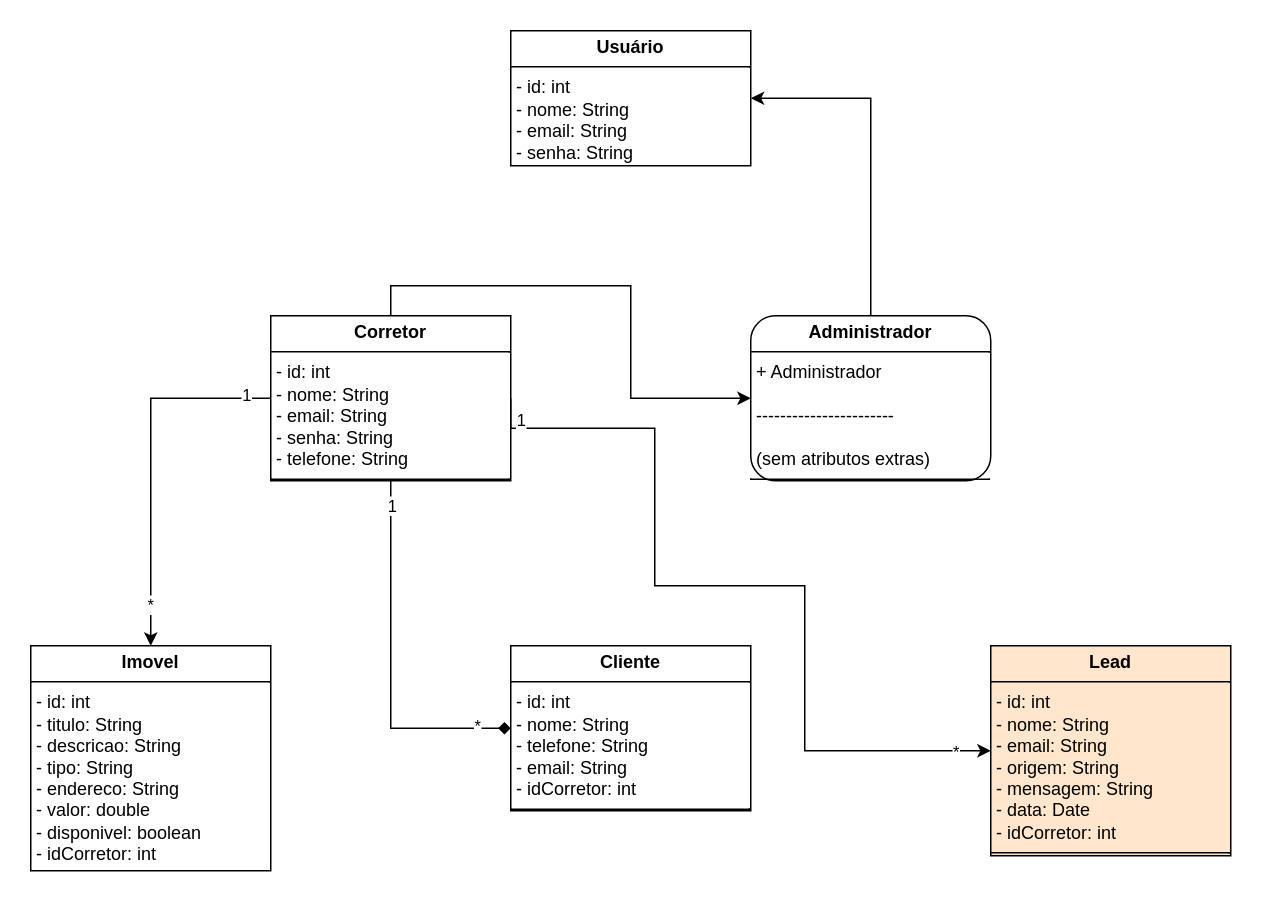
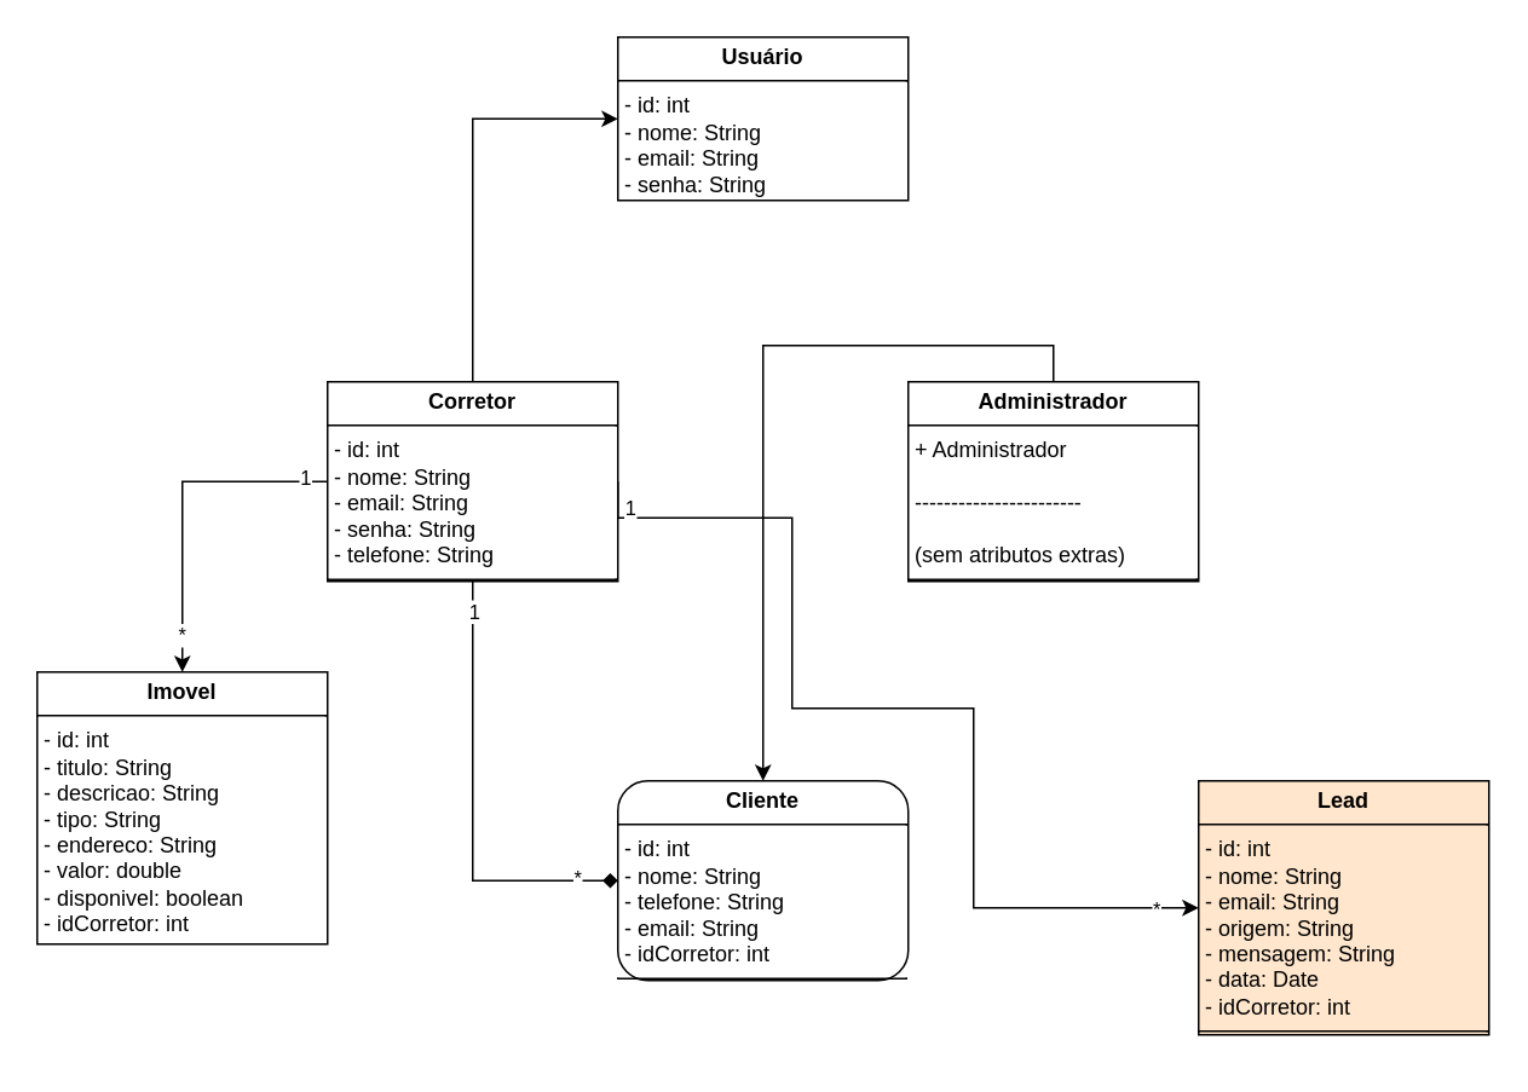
- <mxCell id="17" style="edgeStyle=orthogonalEdgeStyle;rounded=0;orthogonalLoop=1;jettySize=auto;html=1;exitX=0.5;exitY=0;exitDx=0;exitDy=0;entryX=1;entryY=0.5;entryDx=0;entryDy=0;" edge="1" parent="1" source="18" target="16"><mxGeometry relative="1" as="geometry" /></mxCell>
+ <mxCell id="17" style="edgeStyle=orthogonalEdgeStyle;rounded=0;orthogonalLoop=1;jettySize=auto;html=1;exitX=0.5;exitY=0;exitDx=0;exitDy=0;" edge="1" parent="1" source="18" target="14"><mxGeometry relative="1" as="geometry" /></mxCell>
- <mxCell id="3" style="edgeStyle=orthogonalEdgeStyle;rounded=0;orthogonalLoop=1;jettySize=auto;html=1;exitX=0.5;exitY=0;exitDx=0;exitDy=0;" edge="1" parent="1" source="13" target="18"><mxGeometry relative="1" as="geometry" /></mxCell>
+ <mxCell id="3" style="edgeStyle=orthogonalEdgeStyle;rounded=0;orthogonalLoop=1;jettySize=auto;html=1;exitX=0.5;exitY=0;exitDx=0;exitDy=0;entryX=0;entryY=0.5;entryDx=0;entryDy=0;" edge="1" parent="1" source="13" target="16"><mxGeometry relative="1" as="geometry" /></mxCell>
- <mxCell id="18" value="&lt;p style=&quot;margin:0px;margin-top:4px;text-align:center;&quot;&gt;&lt;b&gt;Administrador&lt;/b&gt;&lt;/p&gt;&lt;hr size=&quot;1&quot; style=&quot;border-style:solid;&quot;&gt;&lt;p style=&quot;margin:0px;margin-left:4px;&quot;&gt;+ Administrador&lt;/p&gt;&lt;p style=&quot;margin:0px;margin-left:4px;&quot;&gt;&lt;br&gt;&lt;/p&gt;&lt;p style=&quot;margin:0px;margin-left:4px;&quot;&gt;-----------------------&lt;/p&gt;&lt;p style=&quot;margin:0px;margin-left:4px;&quot;&gt;&lt;br&gt;&lt;/p&gt;&lt;p style=&quot;margin:0px;margin-left:4px;&quot;&gt;(sem atributos extras)&lt;/p&gt;&lt;hr size=&quot;1&quot; style=&quot;border-style:solid;&quot;&gt;&lt;p style=&quot;margin:0px;margin-left:4px;&quot;&gt;&lt;br&gt;&lt;/p&gt;" style="verticalAlign=top;align=left;overflow=fill;html=1;whiteSpace=wrap;rounded=1;" vertex="1" parent="1"><mxGeometry x="500" y="210" width="160" height="110" as="geometry" /></mxCell>
+ <mxCell id="18" value="&lt;p style=&quot;margin:0px;margin-top:4px;text-align:center;&quot;&gt;&lt;b&gt;Administrador&lt;/b&gt;&lt;/p&gt;&lt;hr size=&quot;1&quot; style=&quot;border-style:solid;&quot;&gt;&lt;p style=&quot;margin:0px;margin-left:4px;&quot;&gt;+ Administrador&lt;/p&gt;&lt;p style=&quot;margin:0px;margin-left:4px;&quot;&gt;&lt;br&gt;&lt;/p&gt;&lt;p style=&quot;margin:0px;margin-left:4px;&quot;&gt;-----------------------&lt;/p&gt;&lt;p style=&quot;margin:0px;margin-left:4px;&quot;&gt;&lt;br&gt;&lt;/p&gt;&lt;p style=&quot;margin:0px;margin-left:4px;&quot;&gt;(sem atributos extras)&lt;/p&gt;&lt;hr size=&quot;1&quot; style=&quot;border-style:solid;&quot;&gt;&lt;p style=&quot;margin:0px;margin-left:4px;&quot;&gt;&lt;br&gt;&lt;/p&gt;" style="verticalAlign=top;align=left;overflow=fill;html=1;whiteSpace=wrap;" vertex="1" parent="1"><mxGeometry x="500" y="210" width="160" height="110" as="geometry" /></mxCell>
- <mxCell id="14" value="&lt;p style=&quot;margin:0px;margin-top:4px;text-align:center;&quot;&gt;&lt;b&gt;Cliente&lt;/b&gt;&lt;/p&gt;&lt;hr size=&quot;1&quot; style=&quot;border-style:solid;&quot;&gt;&lt;p style=&quot;margin:0px;margin-left:4px;&quot;&gt;- id: int&lt;/p&gt;&lt;p style=&quot;margin:0px;margin-left:4px;&quot;&gt;- nome: String&lt;/p&gt;&lt;p style=&quot;margin:0px;margin-left:4px;&quot;&gt;- telefone: String&lt;/p&gt;&lt;p style=&quot;margin:0px;margin-left:4px;&quot;&gt;- email: String&lt;/p&gt;&lt;p style=&quot;margin:0px;margin-left:4px;&quot;&gt;- idCorretor: int&lt;/p&gt;&lt;hr size=&quot;1&quot; style=&quot;border-style:solid;&quot;&gt;&lt;p style=&quot;margin:0px;margin-left:4px;&quot;&gt;&lt;br&gt;&lt;/p&gt;" style="verticalAlign=top;align=left;overflow=fill;html=1;whiteSpace=wrap;" vertex="1" parent="1"><mxGeometry x="340" y="430" width="160" height="110" as="geometry" /></mxCell>
+ <mxCell id="14" value="&lt;p style=&quot;margin:0px;margin-top:4px;text-align:center;&quot;&gt;&lt;b&gt;Cliente&lt;/b&gt;&lt;/p&gt;&lt;hr size=&quot;1&quot; style=&quot;border-style:solid;&quot;&gt;&lt;p style=&quot;margin:0px;margin-left:4px;&quot;&gt;- id: int&lt;/p&gt;&lt;p style=&quot;margin:0px;margin-left:4px;&quot;&gt;- nome: String&lt;/p&gt;&lt;p style=&quot;margin:0px;margin-left:4px;&quot;&gt;- telefone: String&lt;/p&gt;&lt;p style=&quot;margin:0px;margin-left:4px;&quot;&gt;- email: String&lt;/p&gt;&lt;p style=&quot;margin:0px;margin-left:4px;&quot;&gt;- idCorretor: int&lt;/p&gt;&lt;hr size=&quot;1&quot; style=&quot;border-style:solid;&quot;&gt;&lt;p style=&quot;margin:0px;margin-left:4px;&quot;&gt;&lt;br&gt;&lt;/p&gt;" style="verticalAlign=top;align=left;overflow=fill;html=1;whiteSpace=wrap;rounded=1;" vertex="1" parent="1"><mxGeometry x="340" y="430" width="160" height="110" as="geometry" /></mxCell>
- <mxCell id="2" value="&lt;p style=&quot;margin:0px;margin-top:4px;text-align:center;&quot;&gt;&lt;b&gt;Imovel&lt;/b&gt;&lt;/p&gt;&lt;hr size=&quot;1&quot; style=&quot;border-style:solid;&quot;&gt;&lt;p style=&quot;margin:0px;margin-left:4px;&quot;&gt;- id: int&lt;/p&gt;&lt;p style=&quot;margin:0px;margin-left:4px;&quot;&gt;- titulo: String&lt;/p&gt;&lt;p style=&quot;margin:0px;margin-left:4px;&quot;&gt;- descricao: String&lt;/p&gt;&lt;p style=&quot;margin:0px;margin-left:4px;&quot;&gt;- tipo: String&lt;/p&gt;&lt;p style=&quot;margin:0px;margin-left:4px;&quot;&gt;- endereco: String&lt;/p&gt;&lt;p style=&quot;margin:0px;margin-left:4px;&quot;&gt;- valor: double&lt;/p&gt;&lt;p style=&quot;margin:0px;margin-left:4px;&quot;&gt;- disponivel: boolean&lt;/p&gt;&lt;p style=&quot;margin:0px;margin-left:4px;&quot;&gt;- idCorretor: int&lt;/p&gt;&lt;hr size=&quot;1&quot; style=&quot;border-style:solid;&quot;&gt;&lt;p style=&quot;margin:0px;margin-left:4px;&quot;&gt;&lt;br&gt;&lt;/p&gt;" style="verticalAlign=top;align=left;overflow=fill;html=1;whiteSpace=wrap;" vertex="1" parent="1"><mxGeometry x="20" y="430" width="160" height="150" as="geometry" /></mxCell>
+ <mxCell id="2" value="&lt;p style=&quot;margin:0px;margin-top:4px;text-align:center;&quot;&gt;&lt;b&gt;Imovel&lt;/b&gt;&lt;/p&gt;&lt;hr size=&quot;1&quot; style=&quot;border-style:solid;&quot;&gt;&lt;p style=&quot;margin:0px;margin-left:4px;&quot;&gt;- id: int&lt;/p&gt;&lt;p style=&quot;margin:0px;margin-left:4px;&quot;&gt;- titulo: String&lt;/p&gt;&lt;p style=&quot;margin:0px;margin-left:4px;&quot;&gt;- descricao: String&lt;/p&gt;&lt;p style=&quot;margin:0px;margin-left:4px;&quot;&gt;- tipo: String&lt;/p&gt;&lt;p style=&quot;margin:0px;margin-left:4px;&quot;&gt;- endereco: String&lt;/p&gt;&lt;p style=&quot;margin:0px;margin-left:4px;&quot;&gt;- valor: double&lt;/p&gt;&lt;p style=&quot;margin:0px;margin-left:4px;&quot;&gt;- disponivel: boolean&lt;/p&gt;&lt;p style=&quot;margin:0px;margin-left:4px;&quot;&gt;- idCorretor: int&lt;/p&gt;&lt;hr size=&quot;1&quot; style=&quot;border-style:solid;&quot;&gt;&lt;p style=&quot;margin:0px;margin-left:4px;&quot;&gt;&lt;br&gt;&lt;/p&gt;" style="verticalAlign=top;align=left;overflow=fill;html=1;whiteSpace=wrap;" vertex="1" parent="1"><mxGeometry x="20" y="370" width="160" height="150" as="geometry" /></mxCell>
